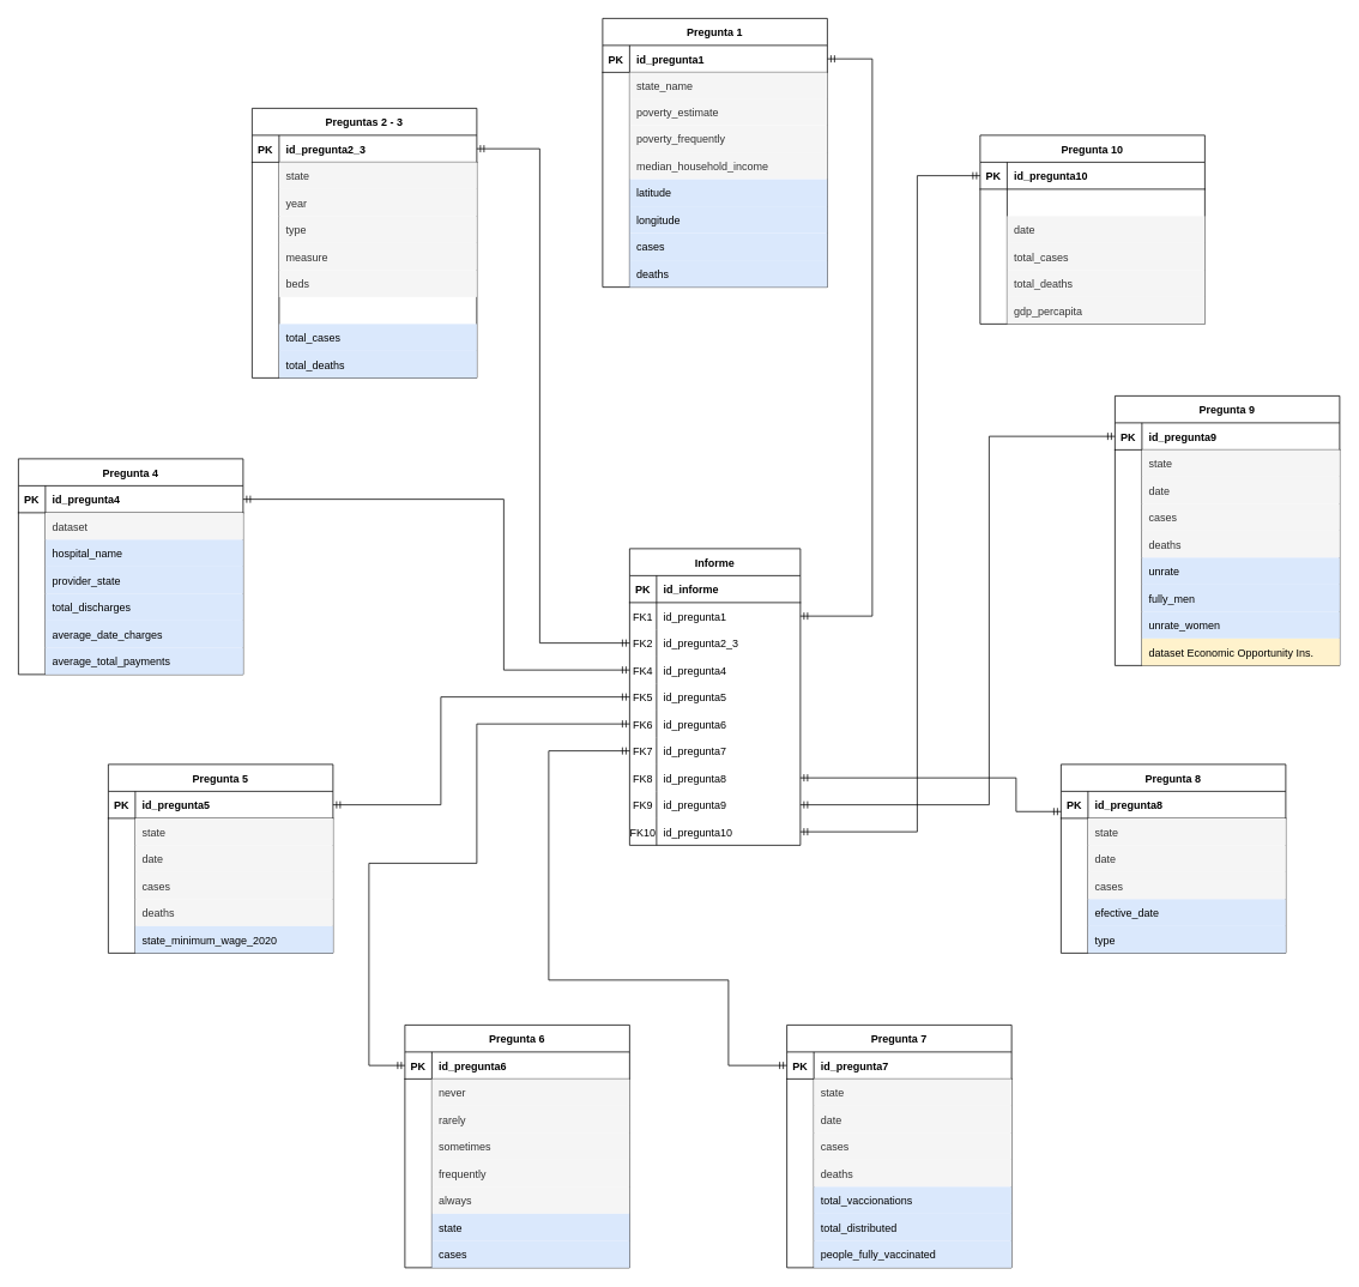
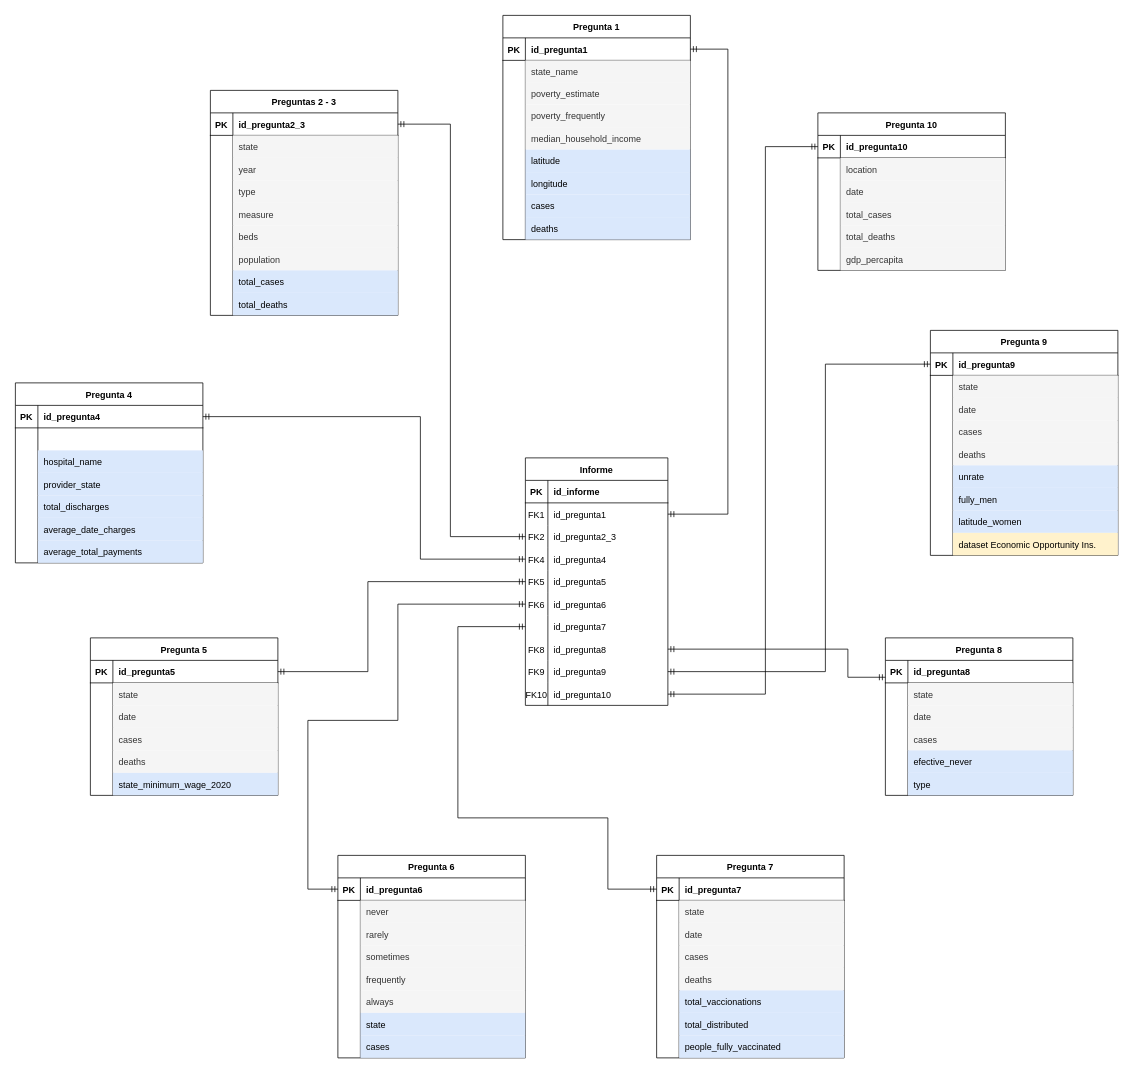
+ <mxCell id="234" value="location" style="shape=partialRectangle;overflow=hidden;connectable=0;fillColor=#f5f5f5;top=0;left=0;bottom=0;right=0;align=left;spacingLeft=6;strokeColor=#666666;fontColor=#333333;" vertex="1" parent="232"><mxGeometry x="30" width="220" height="30" as="geometry"><mxRectangle width="220" height="30" as="alternateBounds" /></mxGeometry></mxCell>
+ <mxCell id="83" value="population" style="shape=partialRectangle;overflow=hidden;connectable=0;fillColor=#f5f5f5;top=0;left=0;bottom=0;right=0;align=left;spacingLeft=6;strokeColor=#666666;fontColor=#333333;" vertex="1" parent="81"><mxGeometry x="30" width="220" height="30" as="geometry"><mxRectangle width="220" height="30" as="alternateBounds" /></mxGeometry></mxCell>
- <mxCell id="96" value="dataset" style="shape=partialRectangle;overflow=hidden;connectable=0;fillColor=#f5f5f5;top=0;left=0;bottom=0;right=0;align=left;spacingLeft=6;strokeColor=#666666;fontColor=#333333;" vertex="1" parent="94"><mxGeometry x="30" width="220" height="30" as="geometry"><mxRectangle width="220" height="30" as="alternateBounds" /></mxGeometry></mxCell>
- <mxCell id="224" value="unrate_women" style="shape=partialRectangle;overflow=hidden;connectable=0;fillColor=#dae8fc;top=0;left=0;bottom=0;right=0;align=left;spacingLeft=6;strokeColor=#6c8ebf;" vertex="1" parent="222"><mxGeometry x="30" width="220" height="30" as="geometry"><mxRectangle width="220" height="30" as="alternateBounds" /></mxGeometry></mxCell>
+ <mxCell id="224" value="latitude_women" style="shape=partialRectangle;overflow=hidden;connectable=0;fillColor=#dae8fc;top=0;left=0;bottom=0;right=0;align=left;spacingLeft=6;strokeColor=#6c8ebf;" vertex="1" parent="222"><mxGeometry x="30" width="220" height="30" as="geometry"><mxRectangle width="220" height="30" as="alternateBounds" /></mxGeometry></mxCell>
- <mxCell id="22" value="FK7" style="shape=partialRectangle;overflow=hidden;connectable=0;fillColor=none;top=0;left=0;bottom=0;right=0;" parent="21" vertex="1"><mxGeometry width="30" height="30" as="geometry"><mxRectangle width="30" height="30" as="alternateBounds" /></mxGeometry></mxCell>
- <mxCell id="196" value="efective_date" style="shape=partialRectangle;overflow=hidden;connectable=0;fillColor=#dae8fc;top=0;left=0;bottom=0;right=0;align=left;spacingLeft=6;strokeColor=#6c8ebf;" vertex="1" parent="194"><mxGeometry x="30" width="220" height="30" as="geometry"><mxRectangle width="220" height="30" as="alternateBounds" /></mxGeometry></mxCell>
+ <mxCell id="196" value="efective_never" style="shape=partialRectangle;overflow=hidden;connectable=0;fillColor=#dae8fc;top=0;left=0;bottom=0;right=0;align=left;spacingLeft=6;strokeColor=#6c8ebf;" vertex="1" parent="194"><mxGeometry x="30" width="220" height="30" as="geometry"><mxRectangle width="220" height="30" as="alternateBounds" /></mxGeometry></mxCell>
